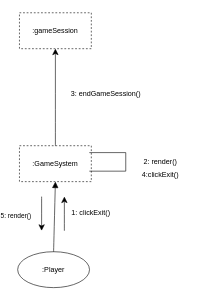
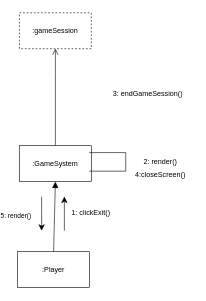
- <mxCell id="5" value="" style="endArrow=classic;html=1;rounded=0;fontSize=12;startSize=8;endSize=8;curved=1;entryX=0.5;entryY=1;entryDx=0;entryDy=0;exitX=0.5;exitY=0;exitDx=0;exitDy=0;" edge="1" parent="1" source="4" target="3"><mxGeometry width="50" height="50" relative="1" as="geometry"><mxPoint x="264" y="295" as="sourcePoint" /><mxPoint x="314" y="245" as="targetPoint" /></mxGeometry></mxCell>
+ <mxCell id="5" value="" style="endArrow=open;html=1;rounded=0;fontSize=12;startSize=8;endSize=8;curved=1;entryX=0.5;entryY=1;entryDx=0;entryDy=0;exitX=0.5;exitY=0;exitDx=0;exitDy=0;" edge="1" parent="1" source="4" target="3"><mxGeometry width="50" height="50" relative="1" as="geometry"><mxPoint x="264" y="295" as="sourcePoint" /><mxPoint x="314" y="245" as="targetPoint" /></mxGeometry></mxCell>
- <mxCell id="7" value="3: endGameSession()" style="text;html=1;align=center;verticalAlign=middle;resizable=0;points=[];autosize=1;strokeColor=none;fillColor=none;" vertex="1" parent="1"><mxGeometry x="101" y="140" width="140" height="30" as="geometry" /></mxCell>
+ <mxCell id="7" value="3: endGameSession()" style="text;html=1;align=center;verticalAlign=middle;resizable=0;points=[];autosize=1;strokeColor=none;fillColor=none;" vertex="1" parent="1"><mxGeometry x="171" y="140" width="140" height="30" as="geometry" /></mxCell>
- <mxCell id="4" value=":GameSystem" style="rounded=0;whiteSpace=wrap;html=1;dashed=1;" vertex="1" parent="1"><mxGeometry x="27" y="242" width="120" height="60" as="geometry" /></mxCell>
+ <mxCell id="4" value=":GameSystem" style="rounded=0;whiteSpace=wrap;html=1;" vertex="1" parent="1"><mxGeometry x="27" y="242" width="120" height="60" as="geometry" /></mxCell>
- <mxCell id="14" value="4:clickExit()" style="text;html=1;align=center;verticalAlign=middle;resizable=0;points=[];autosize=1;strokeColor=none;fillColor=none;" vertex="1" parent="1"><mxGeometry x="207" y="275" width="110" height="30" as="geometry" /></mxCell>
+ <mxCell id="14" value="4:closeScreen()" style="text;html=1;align=center;verticalAlign=middle;resizable=0;points=[];autosize=1;strokeColor=none;fillColor=none;" vertex="1" parent="1"><mxGeometry x="207" y="275" width="110" height="30" as="geometry" /></mxCell>
- <mxCell id="2" value=":Player" style="ellipse;whiteSpace=wrap;html=1;" vertex="1" parent="1"><mxGeometry x="24" y="419" width="120" height="60" as="geometry" /></mxCell>
+ <mxCell id="2" value=":Player" style="rounded=0;whiteSpace=wrap;html=1;" vertex="1" parent="1"><mxGeometry x="24" y="419" width="120" height="60" as="geometry" /></mxCell>
